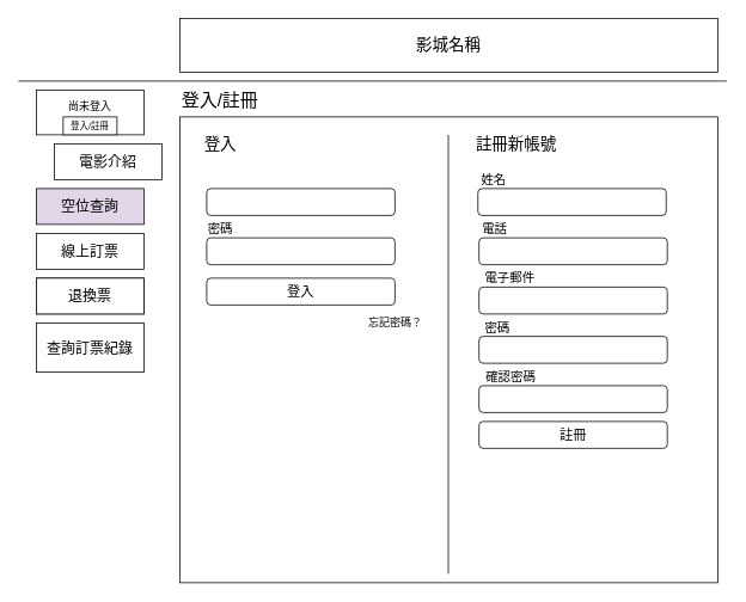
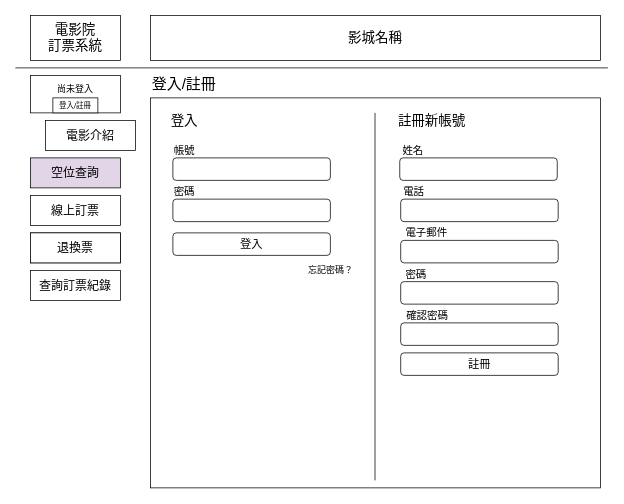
+ <mxCell id="3" value="&lt;span style=&quot;font-size: 18px&quot;&gt;電影院&lt;br&gt;訂票系統&lt;/span&gt;" style="rounded=0;whiteSpace=wrap;html=1;" parent="1" vertex="1"><mxGeometry x="40" y="20" width="120" height="60" as="geometry" /></mxCell>
+ <mxCell id="19" value="&lt;font style=&quot;font-size: 14px&quot;&gt;帳號&lt;/font&gt;" style="text;html=1;align=center;verticalAlign=middle;resizable=0;points=[];autosize=1;" parent="1" vertex="1"><mxGeometry x="225" y="190" width="40" height="20" as="geometry" /></mxCell>
- <mxCell id="11" value="&lt;font style=&quot;font-size: 16px&quot;&gt;查詢訂票紀錄&lt;/font&gt;" style="rounded=0;whiteSpace=wrap;html=1;" parent="1" vertex="1"><mxGeometry x="40" y="360" width="120" height="55" as="geometry" /></mxCell>
+ <mxCell id="11" value="&lt;font style=&quot;font-size: 16px&quot;&gt;查詢訂票紀錄&lt;/font&gt;" style="rounded=0;whiteSpace=wrap;html=1;" parent="1" vertex="1"><mxGeometry x="40" y="360" width="120" height="40" as="geometry" /></mxCell>
